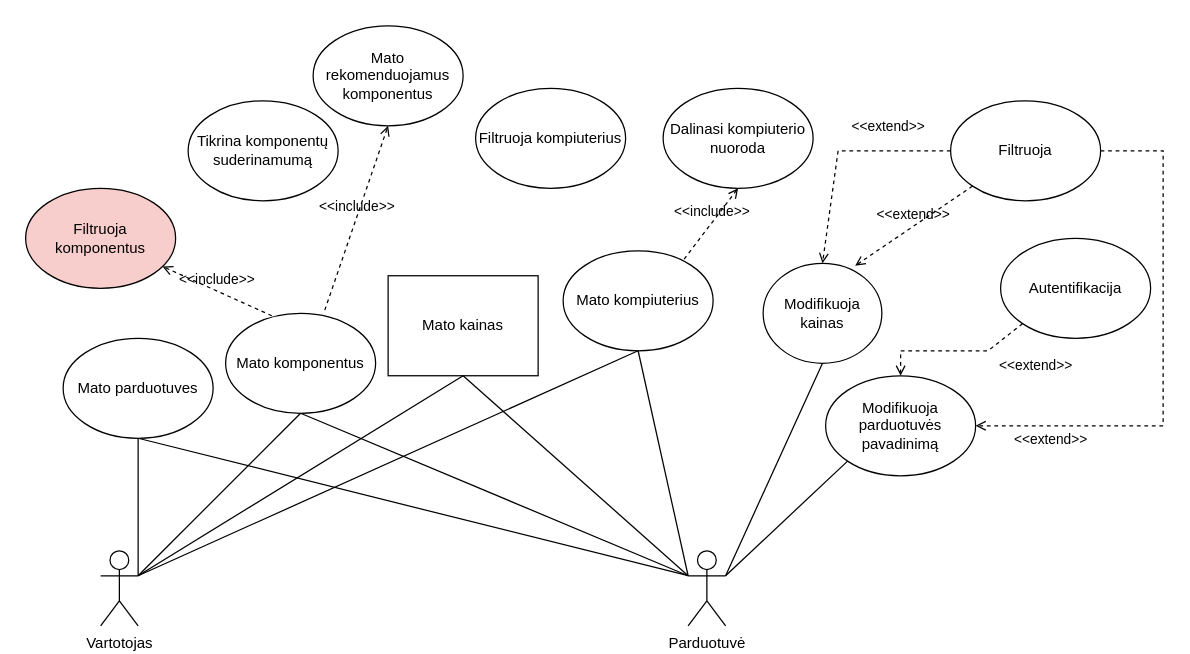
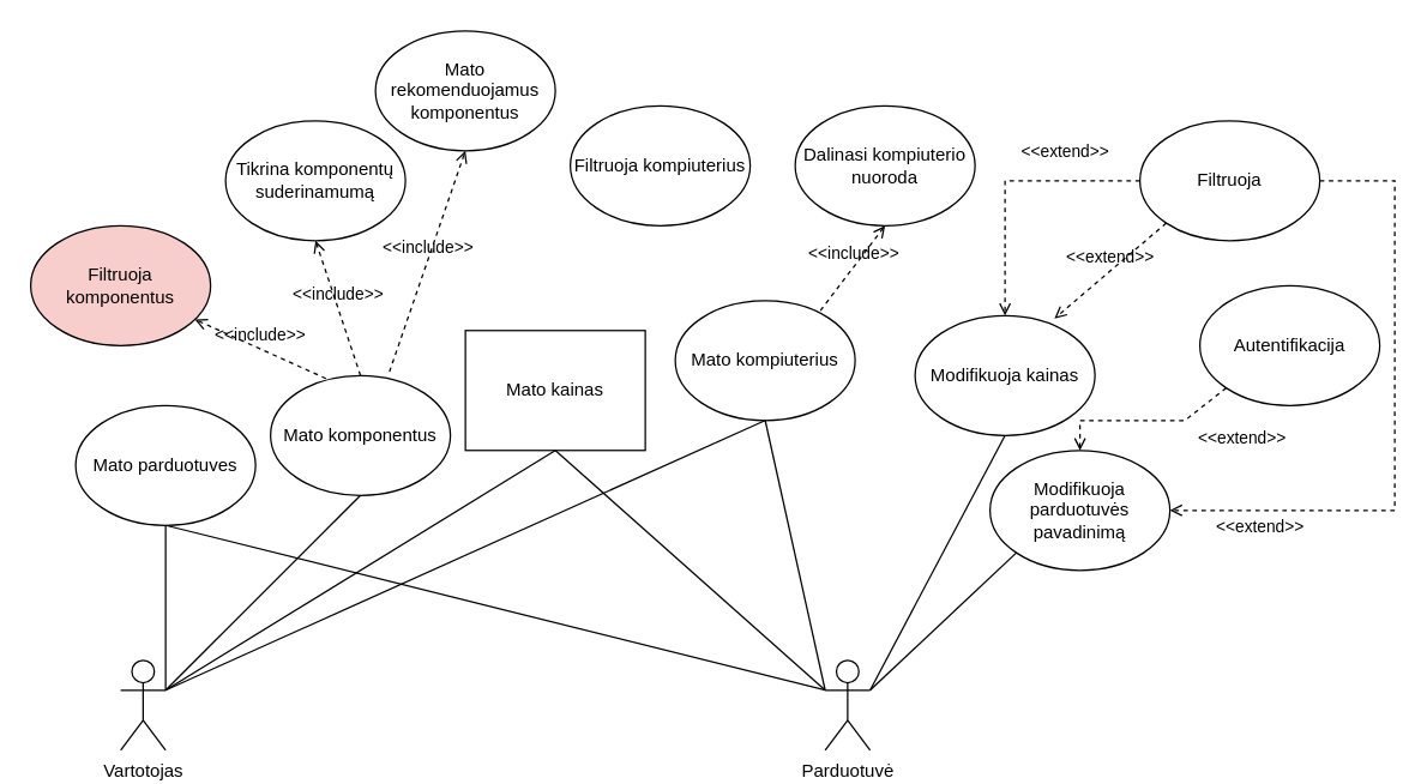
+ <mxCell id="14" value="&amp;lt;&amp;lt;include&amp;gt;&amp;gt;" style="html=1;verticalAlign=bottom;labelBackgroundColor=none;endArrow=open;endFill=0;dashed=1;rounded=0;entryX=0.5;entryY=1;entryDx=0;entryDy=0;exitX=0.5;exitY=0;exitDx=0;exitDy=0;" parent="1" source="4" target="12" edge="1"><mxGeometry width="160" relative="1" as="geometry"><mxPoint x="120" y="340" as="sourcePoint" /><mxPoint x="280" y="340" as="targetPoint" /></mxGeometry></mxCell>
- <mxCell id="25" value="Modifikuoja kainas" style="ellipse;whiteSpace=wrap;html=1;" parent="1" vertex="1"><mxGeometry x="610" y="210" width="95" height="80" as="geometry" /></mxCell>
+ <mxCell id="25" value="Modifikuoja kainas" style="ellipse;whiteSpace=wrap;html=1;" parent="1" vertex="1"><mxGeometry x="610" y="210" width="120" height="80" as="geometry" /></mxCell>
- <mxCell id="22" value="" style="endArrow=none;html=1;rounded=0;exitX=0.5;exitY=1;exitDx=0;exitDy=0;entryX=0;entryY=0.333;entryDx=0;entryDy=0;entryPerimeter=0;" parent="1" source="4" target="2" edge="1"><mxGeometry width="50" height="50" relative="1" as="geometry"><mxPoint x="110" y="350" as="sourcePoint" /><mxPoint x="540" y="380" as="targetPoint" /></mxGeometry></mxCell>
